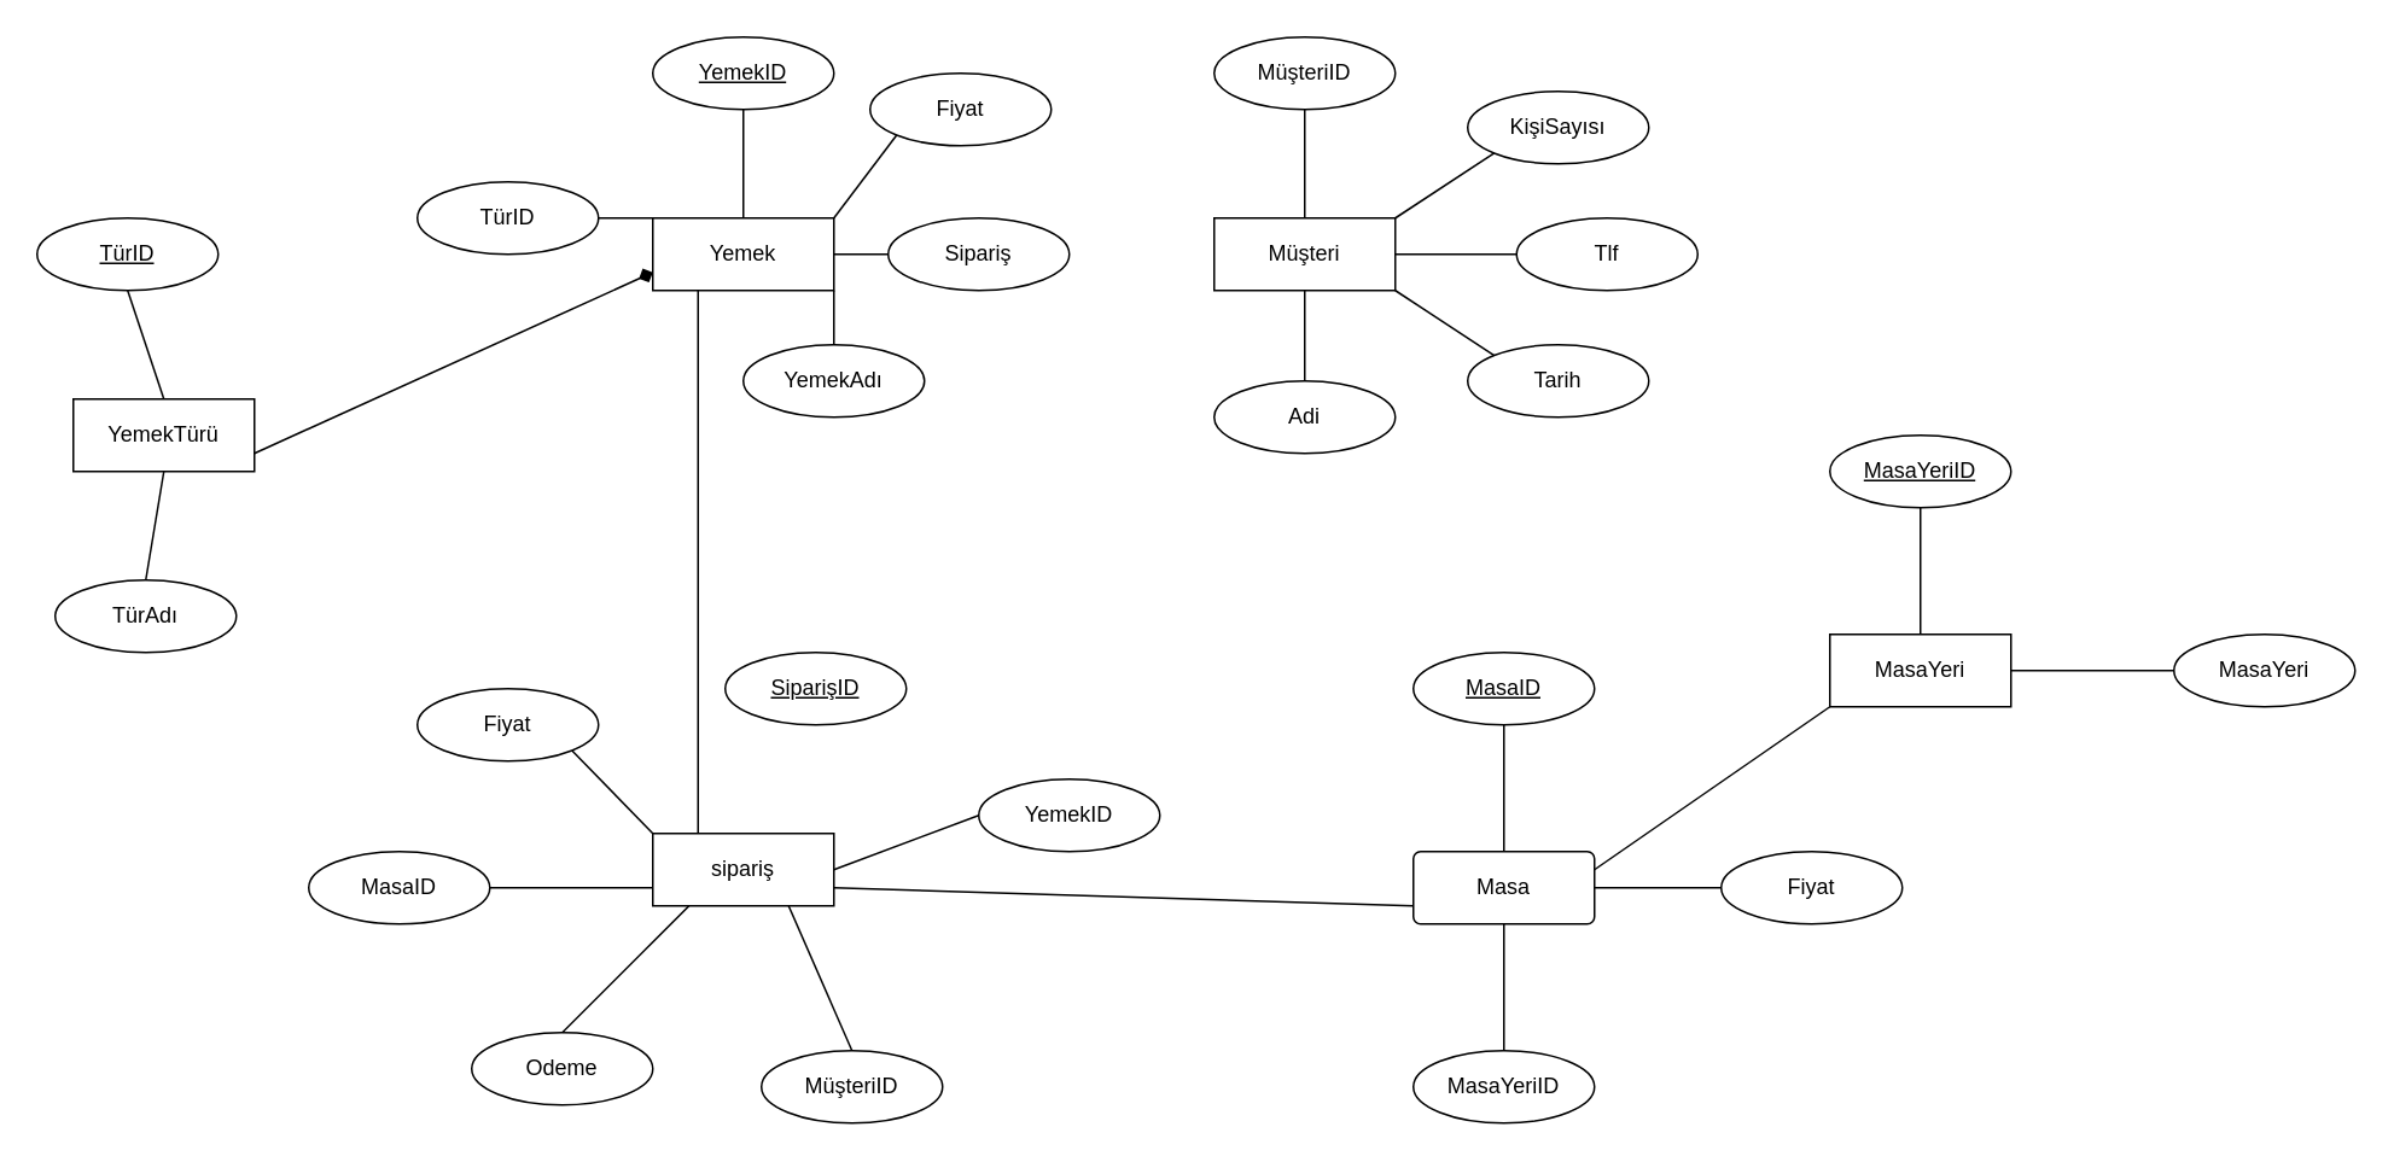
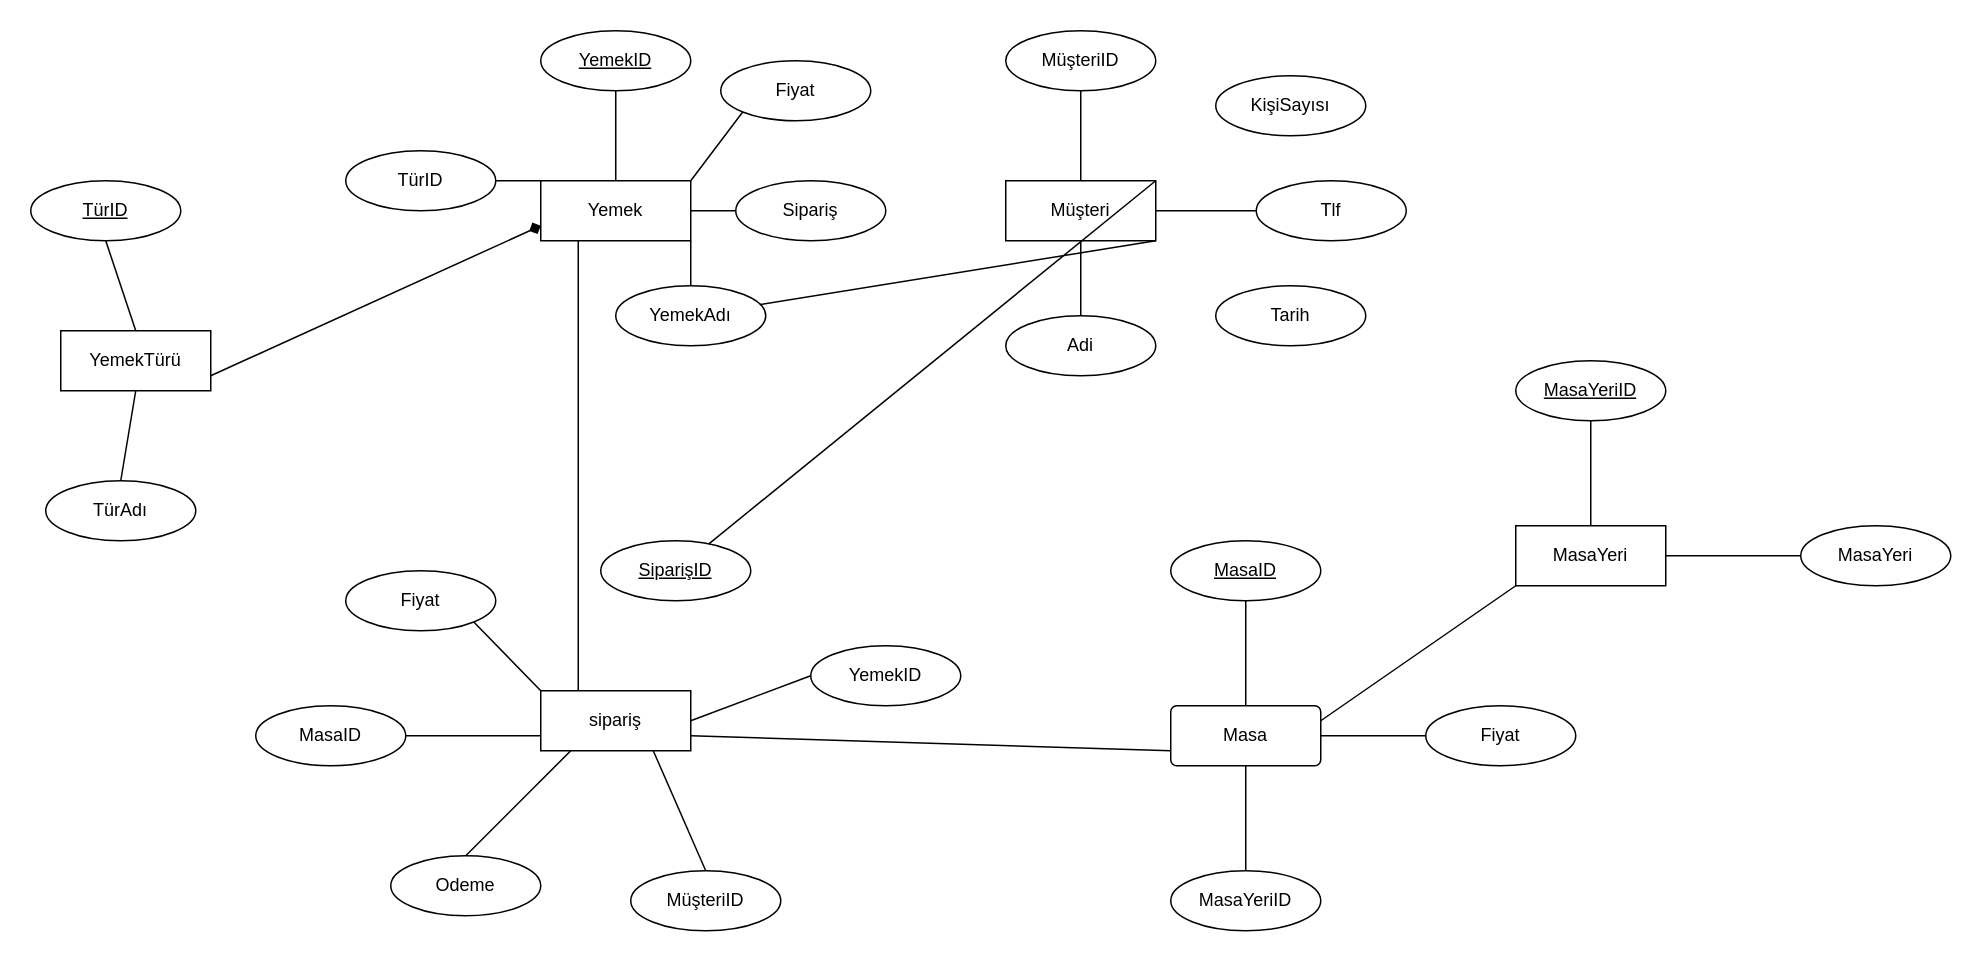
- <mxCell id="52" value="" style="endArrow=none;html=1;rounded=0;entryX=0;entryY=1;entryDx=0;entryDy=0;exitX=1;exitY=0;exitDx=0;exitDy=0;" edge="1" parent="1" source="9" target="14"><mxGeometry relative="1" as="geometry"><mxPoint x="660" y="250" as="sourcePoint" /><mxPoint x="820" y="250" as="targetPoint" /></mxGeometry></mxCell>
+ <mxCell id="52" value="" style="endArrow=none;html=1;rounded=0;exitX=1;exitY=0;exitDx=0;exitDy=0;" edge="1" parent="1" source="9" target="17"><mxGeometry relative="1" as="geometry"><mxPoint x="660" y="250" as="sourcePoint" /><mxPoint x="820" y="250" as="targetPoint" /></mxGeometry></mxCell>
- <mxCell id="50" value="" style="endArrow=none;html=1;rounded=0;entryX=0;entryY=0;entryDx=0;entryDy=0;exitX=1;exitY=1;exitDx=0;exitDy=0;" edge="1" parent="1" source="9" target="15"><mxGeometry relative="1" as="geometry"><mxPoint x="660" y="250" as="sourcePoint" /><mxPoint x="820" y="250" as="targetPoint" /></mxGeometry></mxCell>
+ <mxCell id="50" value="" style="endArrow=none;html=1;rounded=0;exitX=1;exitY=1;exitDx=0;exitDy=0;" edge="1" parent="1" source="9" target="6"><mxGeometry relative="1" as="geometry"><mxPoint x="660" y="250" as="sourcePoint" /><mxPoint x="820" y="250" as="targetPoint" /></mxGeometry></mxCell>
